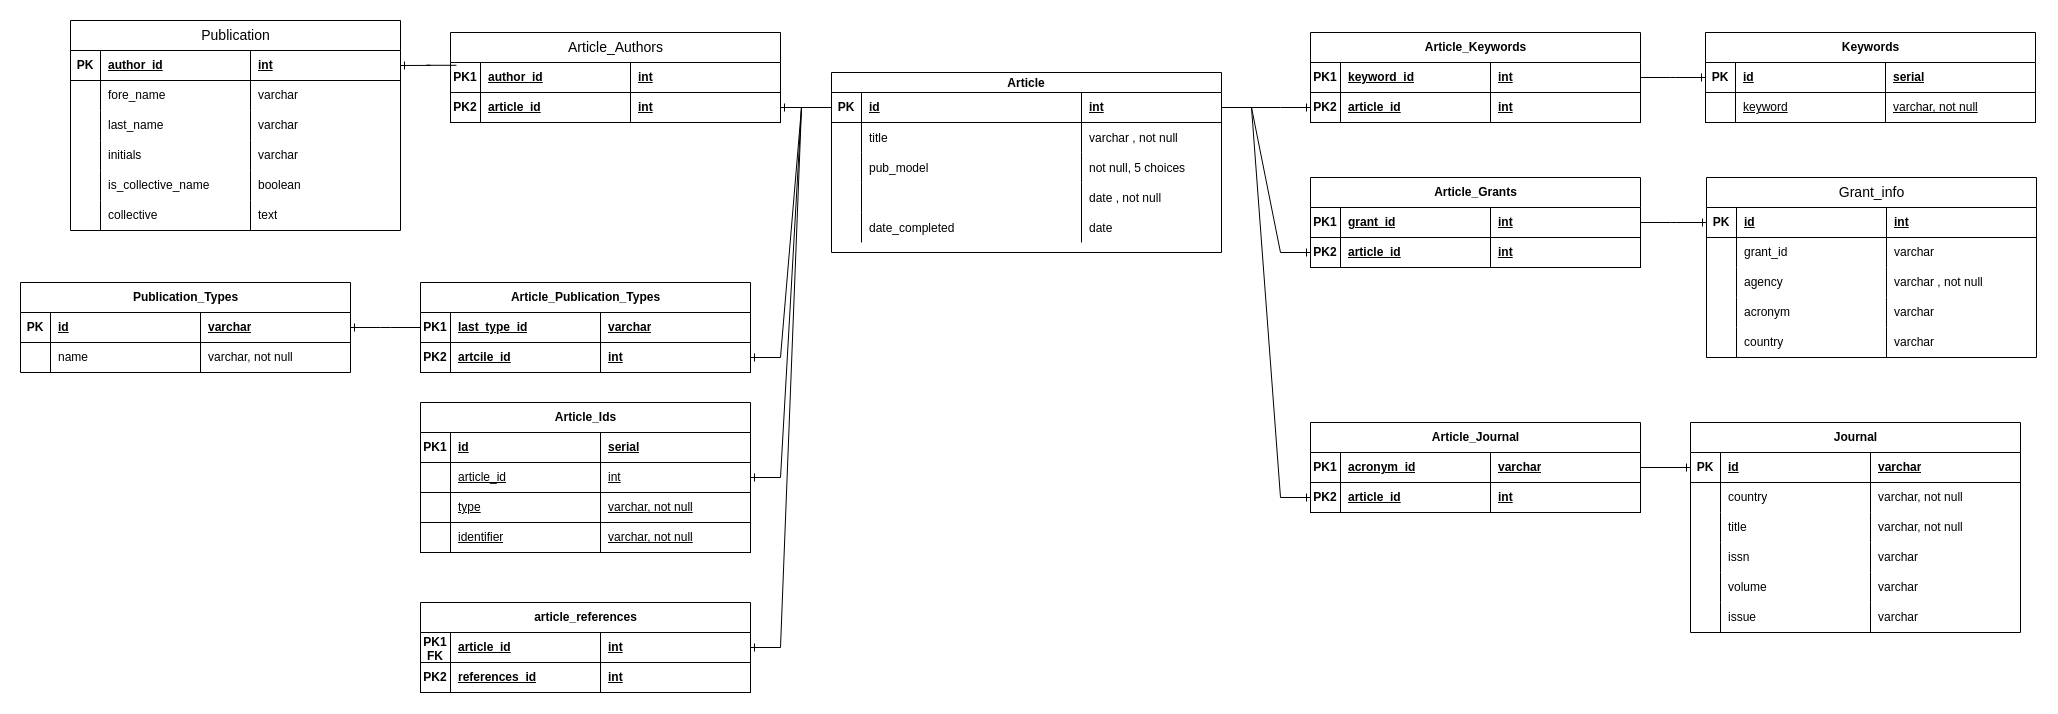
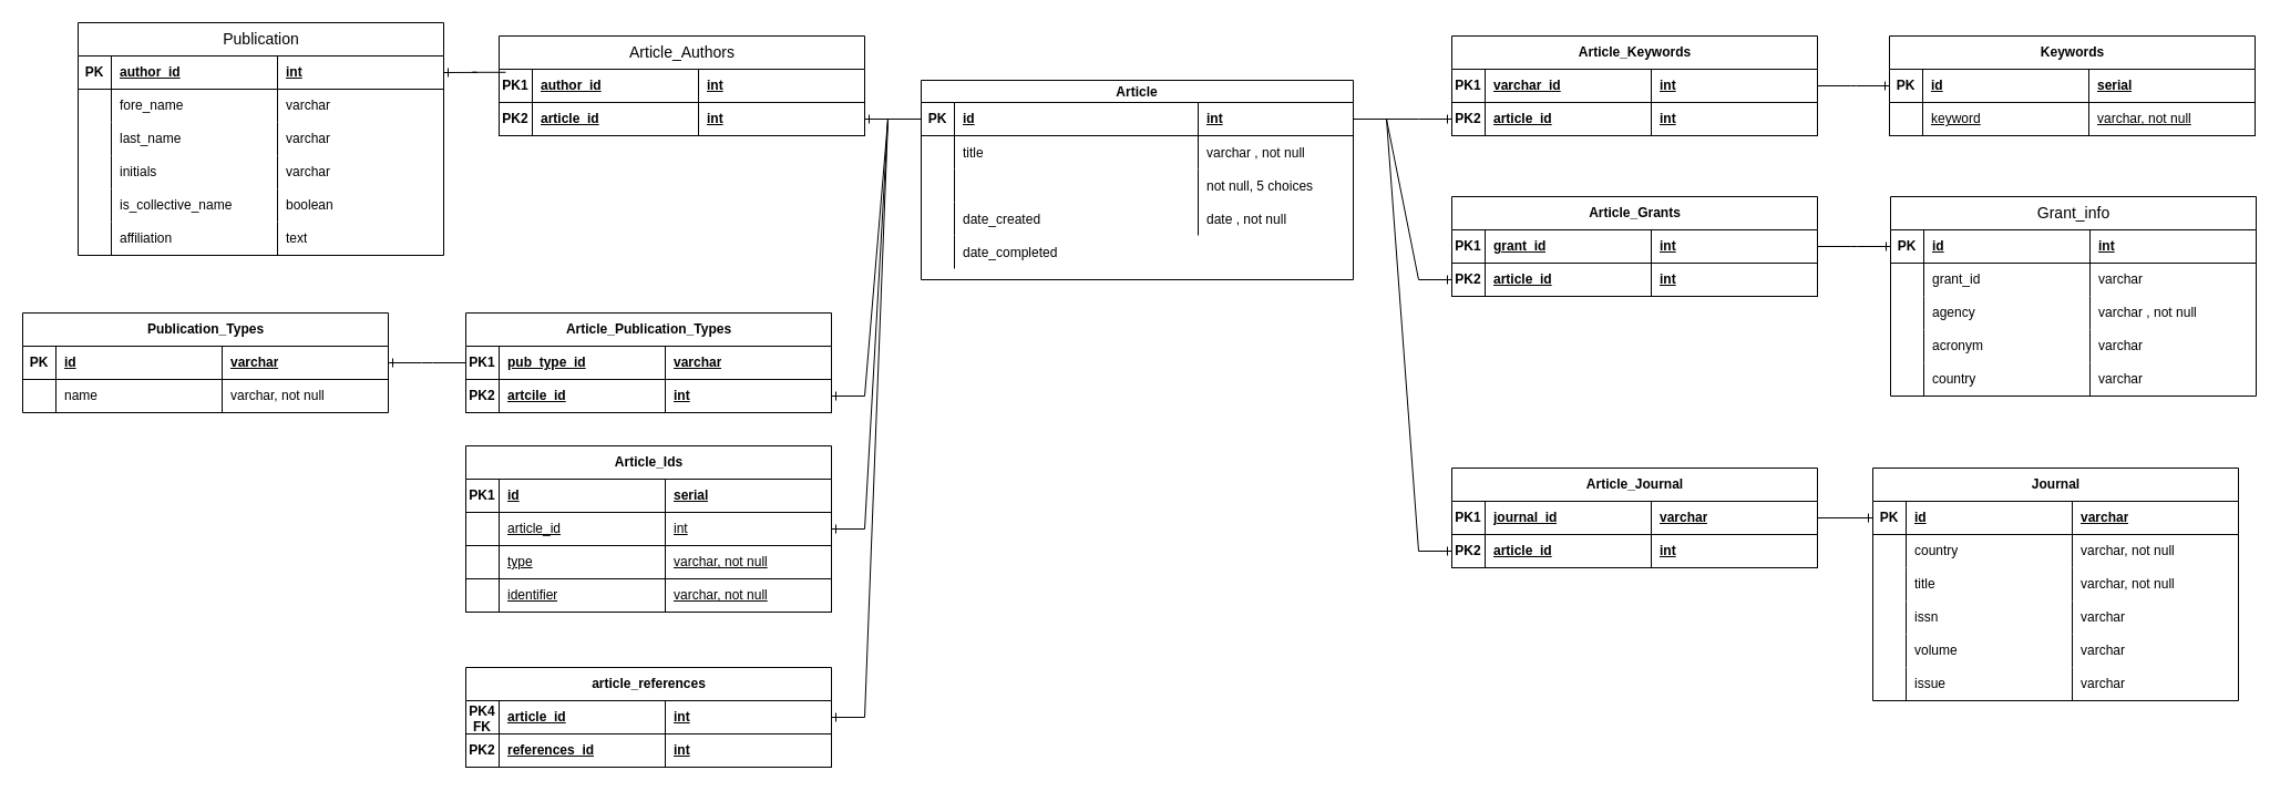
- <mxCell id="124" value="keyword_id" style="shape=partialRectangle;connectable=0;fillColor=none;top=0;left=0;bottom=0;right=0;align=left;spacingLeft=6;fontStyle=5;overflow=hidden;whiteSpace=wrap;html=1;" parent="122" vertex="1"><mxGeometry x="30" width="150" height="30" as="geometry"><mxRectangle width="150" height="30" as="alternateBounds" /></mxGeometry></mxCell>
+ <mxCell id="124" value="varchar_id" style="shape=partialRectangle;connectable=0;fillColor=none;top=0;left=0;bottom=0;right=0;align=left;spacingLeft=6;fontStyle=5;overflow=hidden;whiteSpace=wrap;html=1;" parent="122" vertex="1"><mxGeometry x="30" width="150" height="30" as="geometry"><mxRectangle width="150" height="30" as="alternateBounds" /></mxGeometry></mxCell>
- <mxCell id="13" value="pub_model" style="shape=partialRectangle;overflow=hidden;connectable=0;fillColor=none;top=0;left=0;bottom=0;right=0;align=left;spacingLeft=6;" parent="11" vertex="1"><mxGeometry x="30" width="220" height="30" as="geometry"><mxRectangle width="220" height="30" as="alternateBounds" /></mxGeometry></mxCell>
+ <mxCell id="17" value="date_created" style="shape=partialRectangle;overflow=hidden;connectable=0;fillColor=none;top=0;left=0;bottom=0;right=0;align=left;spacingLeft=6;" parent="15" vertex="1"><mxGeometry x="30" width="220" height="30" as="geometry"><mxRectangle width="220" height="30" as="alternateBounds" /></mxGeometry></mxCell>
- <mxCell id="119" value="collective" style="shape=partialRectangle;connectable=0;fillColor=none;top=0;left=0;bottom=0;right=0;align=left;spacingLeft=6;overflow=hidden;whiteSpace=wrap;html=1;" vertex="1" parent="117"><mxGeometry x="30" width="150" height="30" as="geometry"><mxRectangle width="150" height="30" as="alternateBounds" /></mxGeometry></mxCell>
+ <mxCell id="119" value="affiliation" style="shape=partialRectangle;connectable=0;fillColor=none;top=0;left=0;bottom=0;right=0;align=left;spacingLeft=6;overflow=hidden;whiteSpace=wrap;html=1;" vertex="1" parent="117"><mxGeometry x="30" width="150" height="30" as="geometry"><mxRectangle width="150" height="30" as="alternateBounds" /></mxGeometry></mxCell>
- <mxCell id="22" value="date" style="shape=partialRectangle;overflow=hidden;connectable=0;fillColor=none;top=0;left=0;bottom=0;right=0;align=left;spacingLeft=6;" parent="19" vertex="1"><mxGeometry x="250" width="140" height="30" as="geometry"><mxRectangle width="140" height="30" as="alternateBounds" /></mxGeometry></mxCell>
- <mxCell id="176" value="last_type_id" style="shape=partialRectangle;connectable=0;fillColor=none;top=0;left=0;bottom=0;right=0;align=left;spacingLeft=6;fontStyle=5;overflow=hidden;whiteSpace=wrap;html=1;" parent="174" vertex="1"><mxGeometry x="30" width="150" height="30" as="geometry"><mxRectangle width="150" height="30" as="alternateBounds" /></mxGeometry></mxCell>
+ <mxCell id="176" value="pub_type_id" style="shape=partialRectangle;connectable=0;fillColor=none;top=0;left=0;bottom=0;right=0;align=left;spacingLeft=6;fontStyle=5;overflow=hidden;whiteSpace=wrap;html=1;" parent="174" vertex="1"><mxGeometry x="30" width="150" height="30" as="geometry"><mxRectangle width="150" height="30" as="alternateBounds" /></mxGeometry></mxCell>
- <mxCell id="65" value="acronym_id" style="shape=partialRectangle;connectable=0;fillColor=none;top=0;left=0;bottom=0;right=0;align=left;spacingLeft=6;fontStyle=5;overflow=hidden;whiteSpace=wrap;html=1;" parent="63" vertex="1"><mxGeometry x="30" width="150" height="30" as="geometry"><mxRectangle width="150" height="30" as="alternateBounds" /></mxGeometry></mxCell>
+ <mxCell id="65" value="journal_id" style="shape=partialRectangle;connectable=0;fillColor=none;top=0;left=0;bottom=0;right=0;align=left;spacingLeft=6;fontStyle=5;overflow=hidden;whiteSpace=wrap;html=1;" parent="63" vertex="1"><mxGeometry x="30" width="150" height="30" as="geometry"><mxRectangle width="150" height="30" as="alternateBounds" /></mxGeometry></mxCell>
- <mxCell id="142" value="PK1&lt;div&gt;FK&lt;/div&gt;" style="shape=partialRectangle;connectable=0;fillColor=none;top=0;left=0;bottom=0;right=0;fontStyle=1;overflow=hidden;whiteSpace=wrap;html=1;" parent="141" vertex="1"><mxGeometry width="30" height="30" as="geometry"><mxRectangle width="30" height="30" as="alternateBounds" /></mxGeometry></mxCell>
+ <mxCell id="142" value="PK4&lt;div&gt;FK&lt;/div&gt;" style="shape=partialRectangle;connectable=0;fillColor=none;top=0;left=0;bottom=0;right=0;fontStyle=1;overflow=hidden;whiteSpace=wrap;html=1;" parent="141" vertex="1"><mxGeometry width="30" height="30" as="geometry"><mxRectangle width="30" height="30" as="alternateBounds" /></mxGeometry></mxCell>
